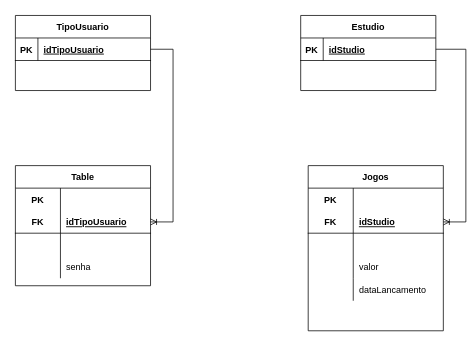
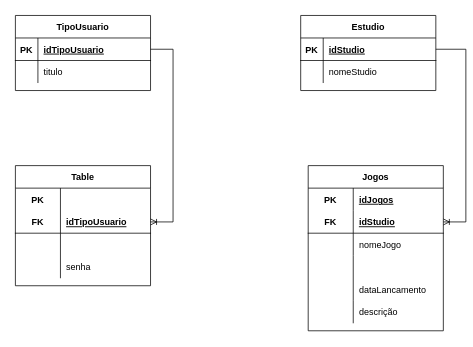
+ <mxCell id="8" value="titulo" style="shape=partialRectangle;connectable=0;fillColor=none;top=0;left=0;bottom=0;right=0;align=left;spacingLeft=6;overflow=hidden;" vertex="1" parent="6"><mxGeometry x="30" width="150" height="30" as="geometry"><mxRectangle width="150" height="30" as="alternateBounds" /></mxGeometry></mxCell>
+ <mxCell id="45" value="nomeStudio" style="shape=partialRectangle;connectable=0;fillColor=none;top=0;left=0;bottom=0;right=0;align=left;spacingLeft=6;overflow=hidden;" vertex="1" parent="43"><mxGeometry x="30" width="150" height="30" as="geometry"><mxRectangle width="150" height="30" as="alternateBounds" /></mxGeometry></mxCell>
+ <mxCell id="23" value="idJogos" style="shape=partialRectangle;connectable=0;fillColor=none;top=0;left=0;bottom=0;right=0;align=left;spacingLeft=6;fontStyle=5;overflow=hidden;" vertex="1" parent="21"><mxGeometry x="60" width="120" height="30" as="geometry"><mxRectangle width="120" height="30" as="alternateBounds" /></mxGeometry></mxCell>
+ <mxCell id="29" value="nomeJogo" style="shape=partialRectangle;connectable=0;fillColor=none;top=0;left=0;bottom=0;right=0;align=left;spacingLeft=6;overflow=hidden;" vertex="1" parent="27"><mxGeometry x="60" width="120" height="30" as="geometry"><mxRectangle width="120" height="30" as="alternateBounds" /></mxGeometry></mxCell>
- <mxCell id="32" value="valor" style="shape=partialRectangle;connectable=0;fillColor=none;top=0;left=0;bottom=0;right=0;align=left;spacingLeft=6;overflow=hidden;" vertex="1" parent="30"><mxGeometry x="60" width="120" height="30" as="geometry"><mxRectangle width="120" height="30" as="alternateBounds" /></mxGeometry></mxCell>
+ <mxCell id="38" value="descrição" style="shape=partialRectangle;connectable=0;fillColor=none;top=0;left=0;bottom=0;right=0;align=left;spacingLeft=6;overflow=hidden;" vertex="1" parent="36"><mxGeometry x="60" width="120" height="30" as="geometry"><mxRectangle width="120" height="30" as="alternateBounds" /></mxGeometry></mxCell>
